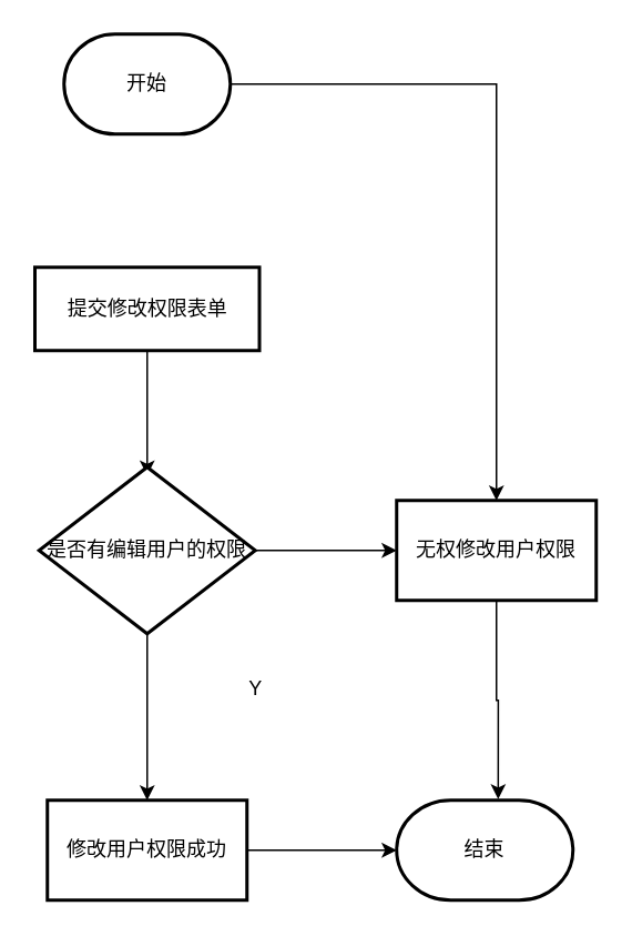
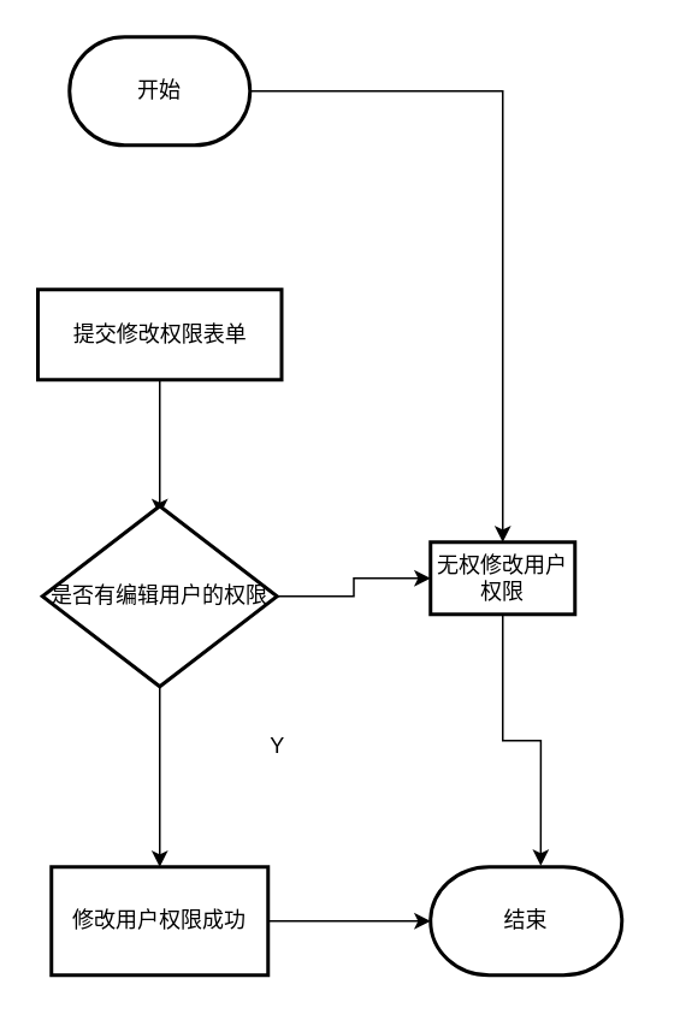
- <mxCell id="13" value="无权修改用户权限" style="whiteSpace=wrap;html=1;strokeWidth=2;" vertex="1" parent="1"><mxGeometry x="238" y="300" width="120" height="60" as="geometry" /></mxCell>
+ <mxCell id="13" value="无权修改用户权限" style="whiteSpace=wrap;html=1;strokeWidth=2;" vertex="1" parent="1"><mxGeometry x="238" y="300" width="80" height="40" as="geometry" /></mxCell>
